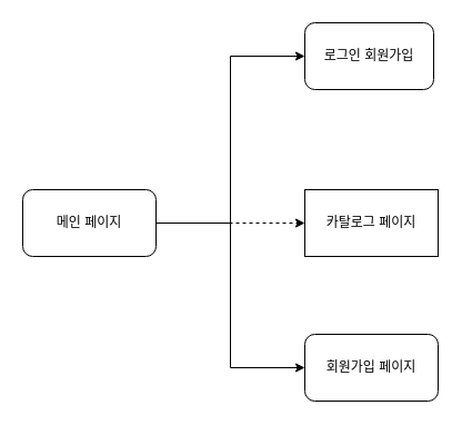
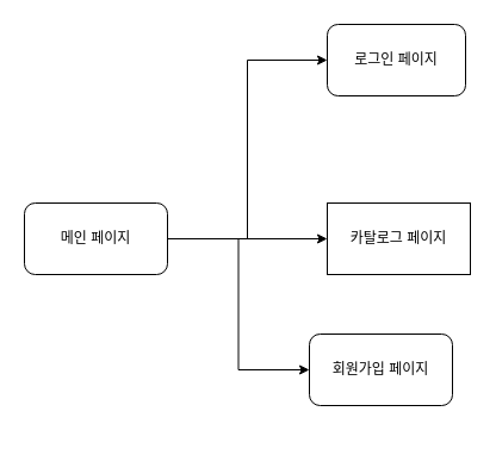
- <mxCell id="7" value="로그인&amp;nbsp;회원가입" style="rounded=1;whiteSpace=wrap;html=1;" vertex="1" parent="1"><mxGeometry x="274" y="20" width="116" height="60" as="geometry" /></mxCell>
+ <mxCell id="7" value="로그인&amp;nbsp;페이지" style="rounded=1;whiteSpace=wrap;html=1;" vertex="1" parent="1"><mxGeometry x="274" y="20" width="116" height="60" as="geometry" /></mxCell>
- <mxCell id="3" style="edgeStyle=orthogonalEdgeStyle;rounded=0;orthogonalLoop=1;jettySize=auto;html=1;entryX=0;entryY=0.5;entryDx=0;entryDy=0;dashed=1;" edge="1" parent="1" source="5" target="6"><mxGeometry relative="1" as="geometry" /></mxCell>
+ <mxCell id="3" style="edgeStyle=orthogonalEdgeStyle;rounded=0;orthogonalLoop=1;jettySize=auto;html=1;entryX=0;entryY=0.5;entryDx=0;entryDy=0;" edge="1" parent="1" source="5" target="6"><mxGeometry relative="1" as="geometry" /></mxCell>
- <mxCell id="8" value="회원가입&amp;nbsp;페이지" style="rounded=1;whiteSpace=wrap;html=1;" vertex="1" parent="1"><mxGeometry x="274" y="300" width="120" height="60" as="geometry" /></mxCell>
+ <mxCell id="8" value="회원가입&amp;nbsp;페이지" style="rounded=1;whiteSpace=wrap;html=1;" vertex="1" parent="1"><mxGeometry x="259" y="280" width="120" height="60" as="geometry" /></mxCell>
